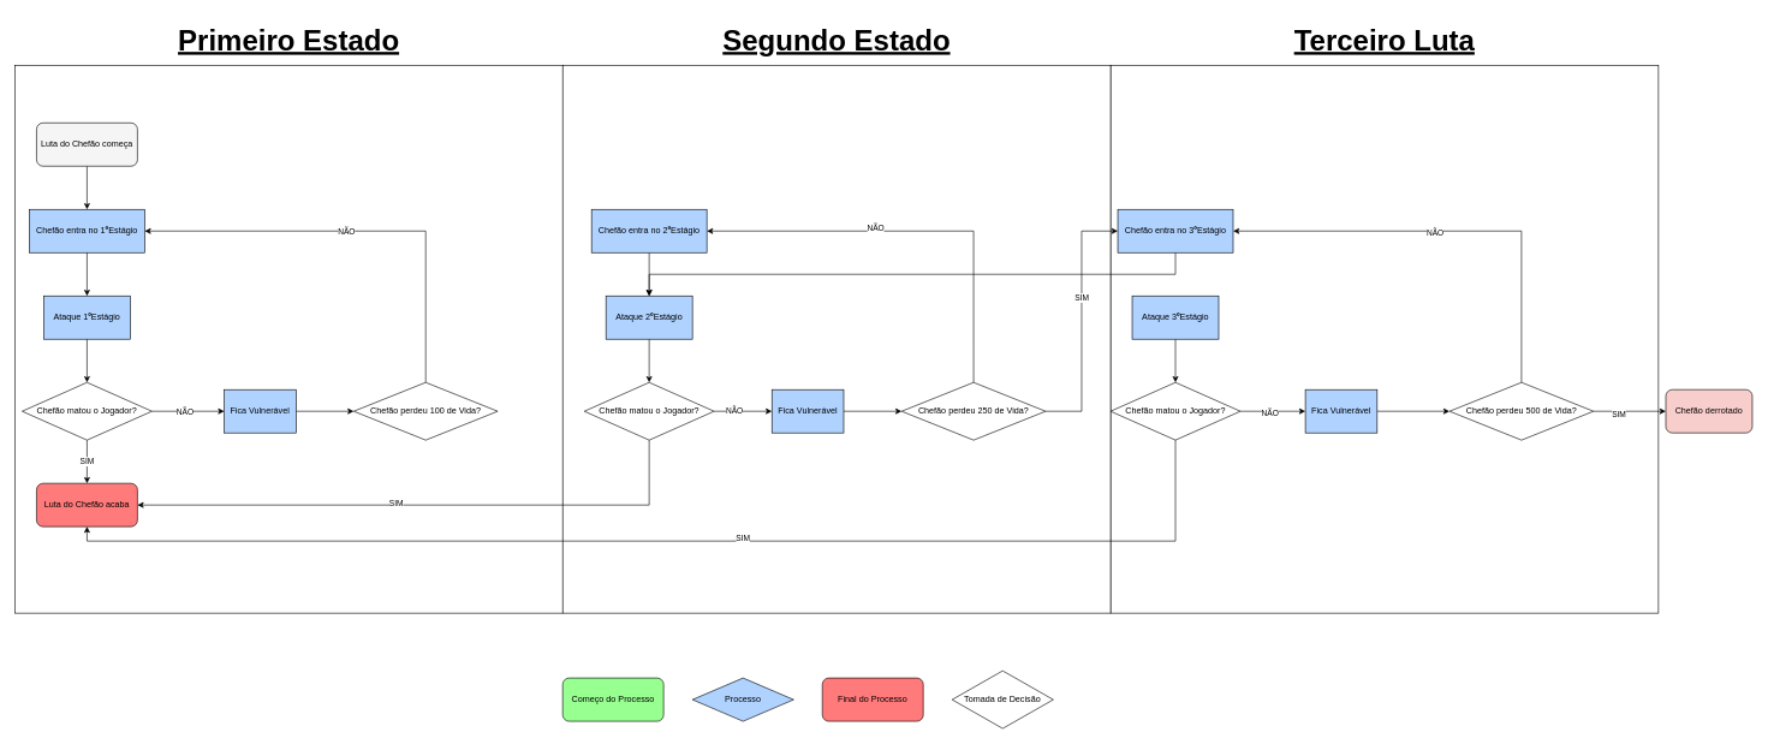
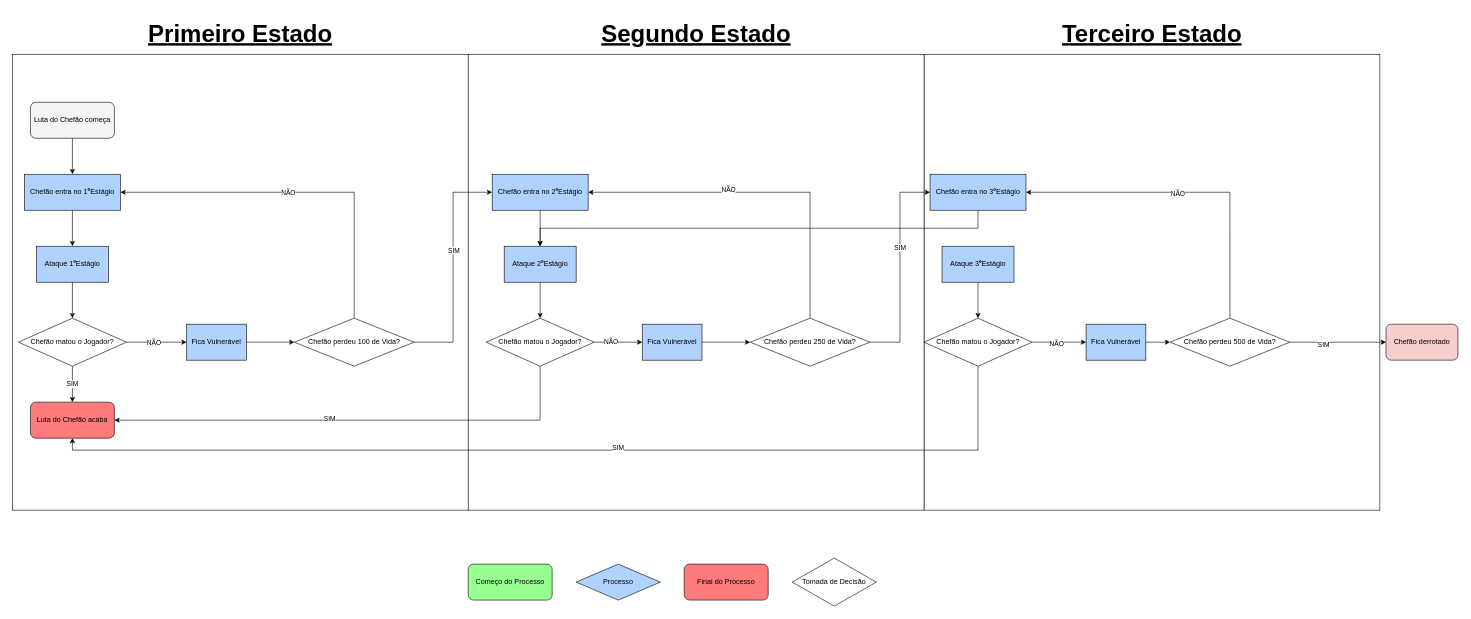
- <mxCell id="59" value="Terceiro Luta" style="text;html=1;align=center;verticalAlign=middle;whiteSpace=wrap;rounded=0;strokeWidth=0;fontSize=40;fontStyle=5" parent="1" vertex="1"><mxGeometry x="1759.65" y="20" width="320.35" height="70" as="geometry" /></mxCell>
+ <mxCell id="59" value="Terceiro Estado" style="text;html=1;align=center;verticalAlign=middle;whiteSpace=wrap;rounded=0;strokeWidth=0;fontSize=40;fontStyle=5" parent="1" vertex="1"><mxGeometry x="1759.65" y="20" width="320.35" height="70" as="geometry" /></mxCell>
+ <mxCell id="21" style="edgeStyle=orthogonalEdgeStyle;rounded=0;orthogonalLoop=1;jettySize=auto;html=1;exitX=1;exitY=0.5;exitDx=0;exitDy=0;entryX=0;entryY=0.5;entryDx=0;entryDy=0;" parent="1" source="23" target="25" edge="1"><mxGeometry relative="1" as="geometry" /></mxCell>
+ <mxCell id="22" value="SIM" style="edgeLabel;html=1;align=center;verticalAlign=middle;resizable=0;points=[];" parent="21" vertex="1" connectable="0"><mxGeometry x="0.15" y="-1" relative="1" as="geometry"><mxPoint as="offset" /></mxGeometry></mxCell>
- <mxCell id="41" value="Chefão perdeu 500 de Vida?" style="rhombus;whiteSpace=wrap;html=1;fillColor=light-dark(#FFFFFF,#FFAE5E);" parent="1" vertex="1"><mxGeometry x="2010" y="530" width="199.64" height="80" as="geometry" /></mxCell>
+ <mxCell id="41" value="Chefão perdeu 500 de Vida?" style="rhombus;whiteSpace=wrap;html=1;fillColor=light-dark(#FFFFFF,#FFAE5E);" parent="1" vertex="1"><mxGeometry x="1950" y="530" width="199.64" height="80" as="geometry" /></mxCell>
